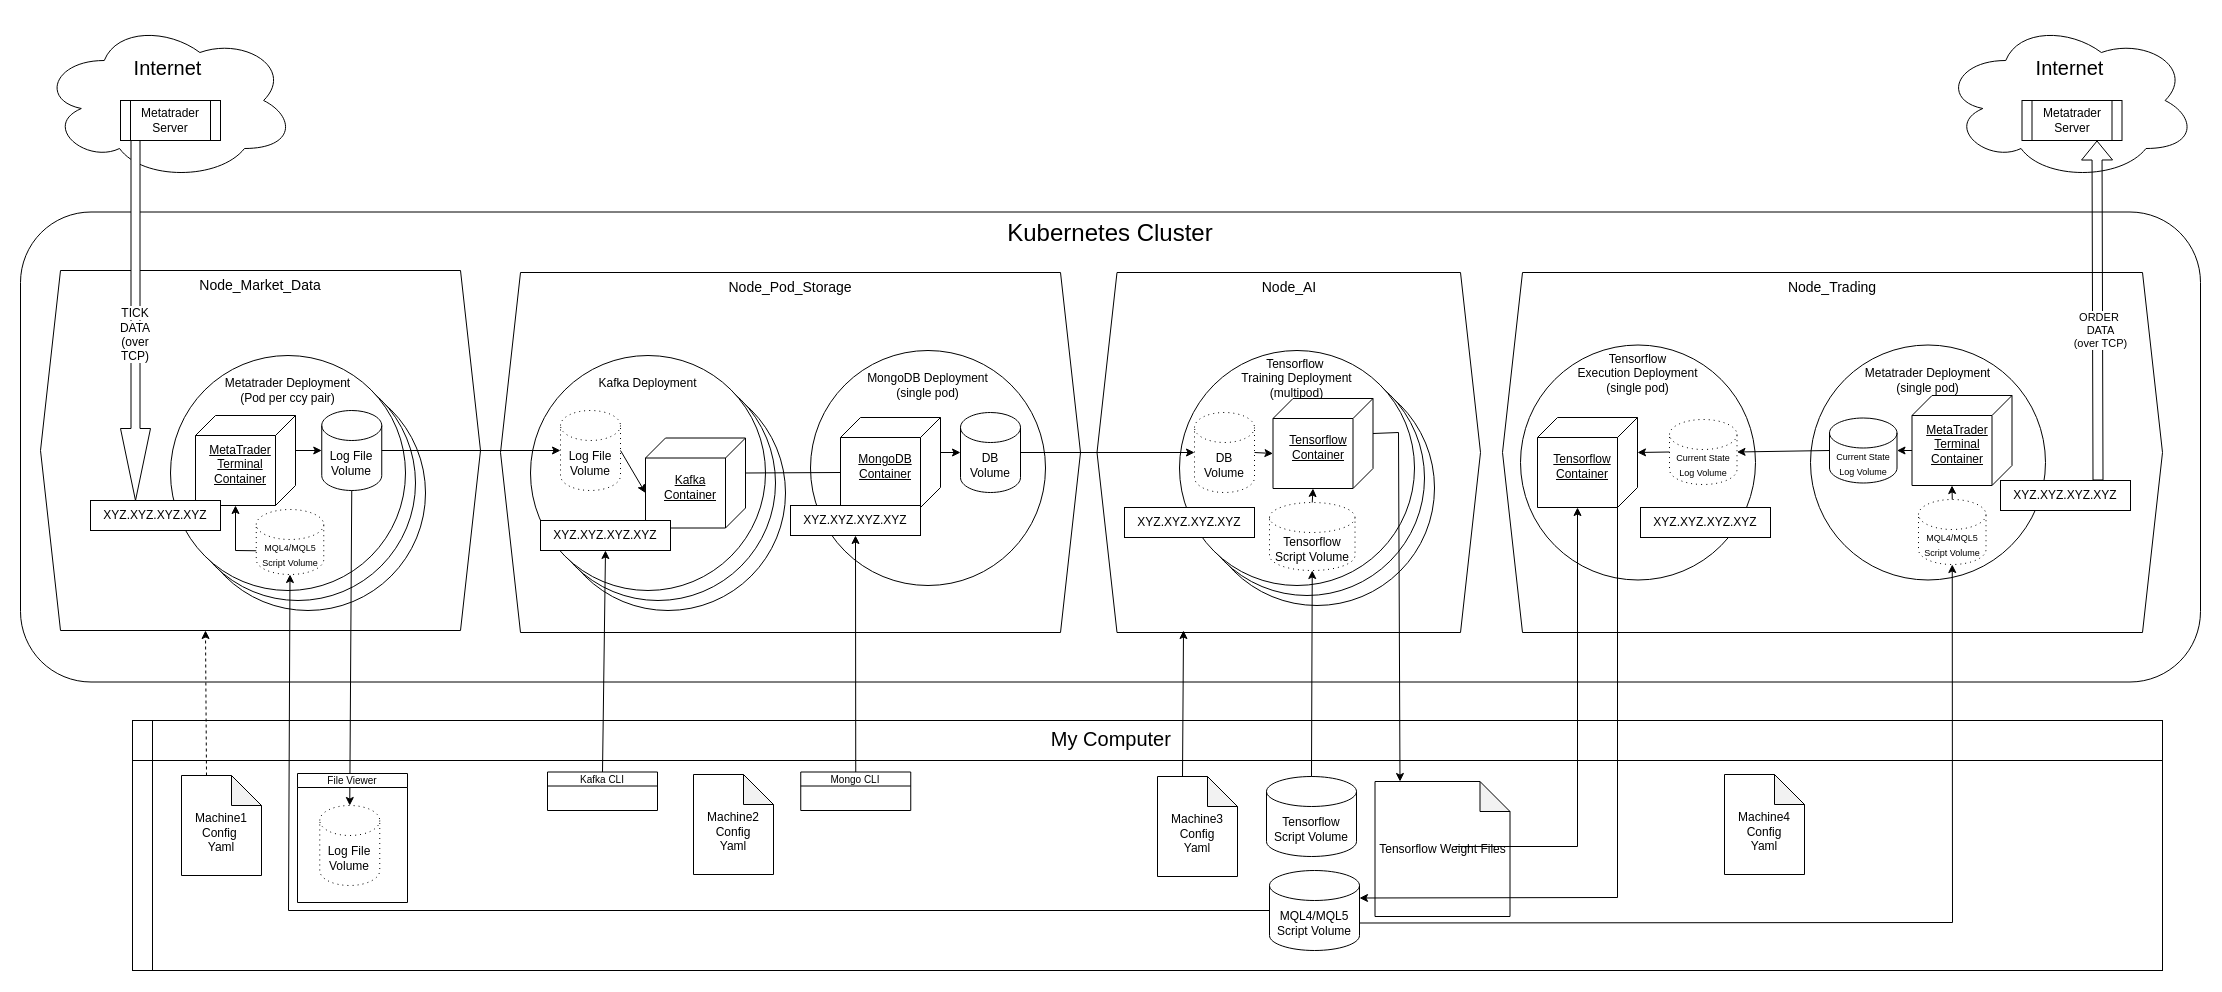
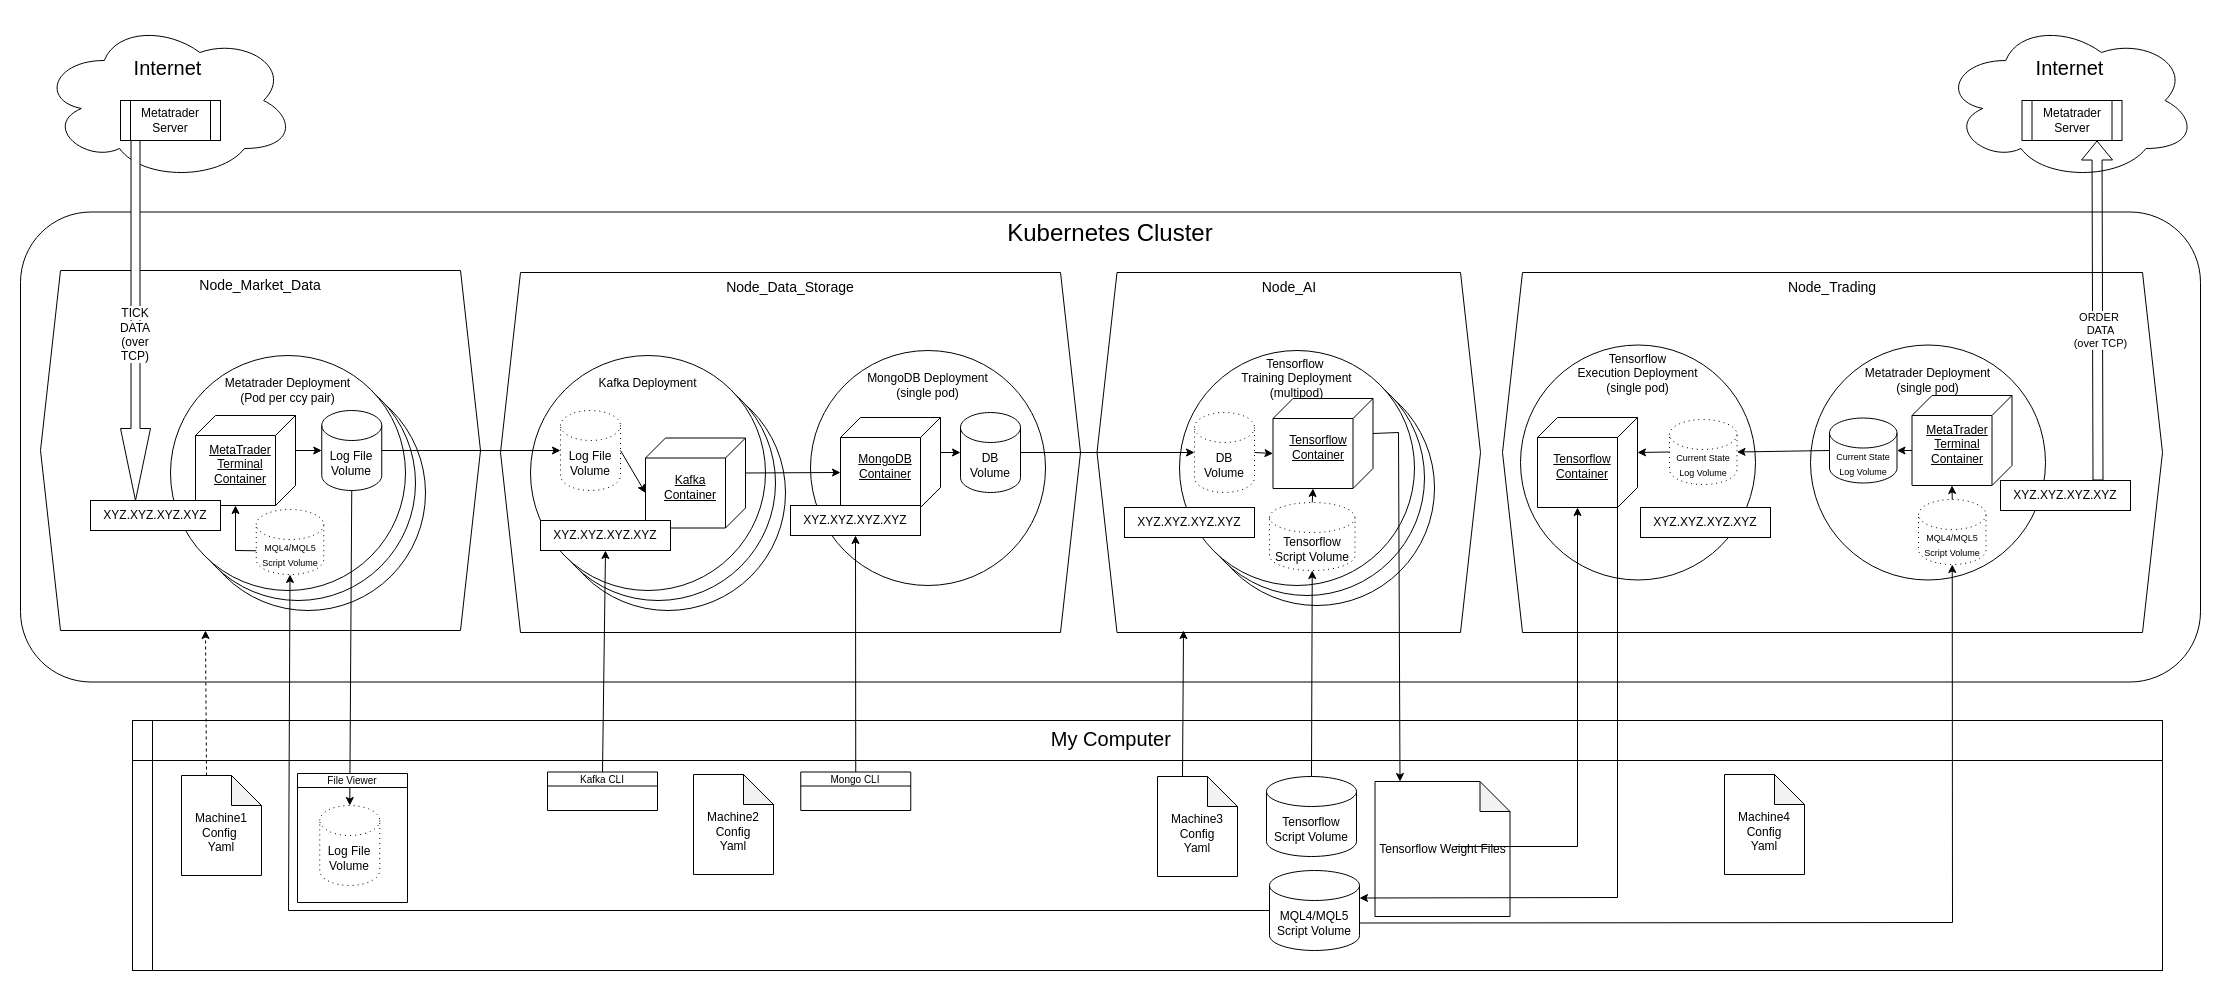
- <mxCell id="5" value="&lt;font style=&quot;font-size: 14px;&quot;&gt;Node_Pod_Storage&lt;/font&gt;" style="shape=hexagon;perimeter=hexagonPerimeter2;whiteSpace=wrap;html=1;fixedSize=1;verticalAlign=top;" vertex="1" parent="1"><mxGeometry x="500" y="272" width="580" height="360" as="geometry" /></mxCell>
+ <mxCell id="5" value="&lt;font style=&quot;font-size: 14px;&quot;&gt;Node_Data_Storage&lt;/font&gt;" style="shape=hexagon;perimeter=hexagonPerimeter2;whiteSpace=wrap;html=1;fixedSize=1;verticalAlign=top;" vertex="1" parent="1"><mxGeometry x="500" y="272" width="580" height="360" as="geometry" /></mxCell>
- <mxCell id="37" value="" style="endArrow=none;html=1;rounded=0;exitX=0;exitY=0;exitDx=35;exitDy=0;exitPerimeter=0;entryX=0;entryY=0;entryDx=55;entryDy=100;entryPerimeter=0;" parent="1" source="28" target="35" edge="1"><mxGeometry width="50" height="50" relative="1" as="geometry"><mxPoint x="750" y="480" as="sourcePoint" /><mxPoint x="800" y="430" as="targetPoint" /></mxGeometry></mxCell>
+ <mxCell id="37" value="" style="endArrow=classic;html=1;rounded=0;exitX=0;exitY=0;exitDx=35;exitDy=0;exitPerimeter=0;entryX=0;entryY=0;entryDx=55;entryDy=100;entryPerimeter=0;" parent="1" source="28" target="35" edge="1"><mxGeometry width="50" height="50" relative="1" as="geometry"><mxPoint x="750" y="480" as="sourcePoint" /><mxPoint x="800" y="430" as="targetPoint" /></mxGeometry></mxCell>
